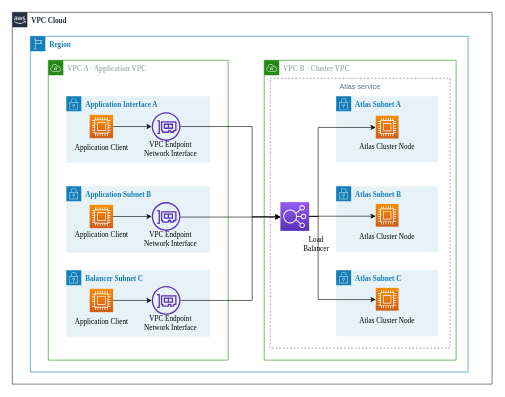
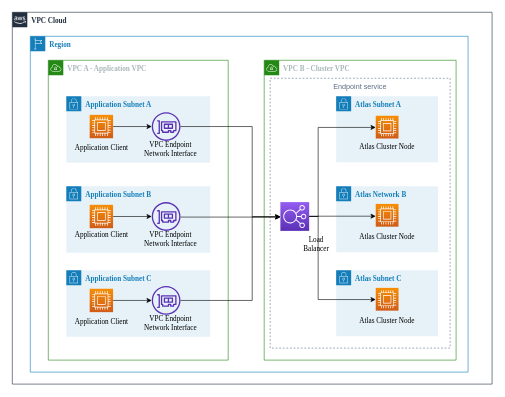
- <mxCell id="5" value="Atlas service" style="fillColor=none;strokeColor=#5A6C86;dashed=1;verticalAlign=top;fontStyle=0;fontColor=#5A6C86;fontFamily=Helvetica;FType=g;" parent="1" vertex="1"><mxGeometry x="450" y="130" width="300" height="450" as="geometry" /></mxCell>
+ <mxCell id="5" value="Endpoint service" style="fillColor=none;strokeColor=#5A6C86;dashed=1;verticalAlign=top;fontStyle=0;fontColor=#5A6C86;fontFamily=Helvetica;FType=g;" parent="1" vertex="1"><mxGeometry x="450" y="130" width="300" height="450" as="geometry" /></mxCell>
- <mxCell id="7" value="&lt;b&gt;&lt;font face=&quot;Akzidenz-Grotesk&quot;&gt;Application Interface A&lt;/font&gt;&lt;br&gt;&lt;/b&gt;" style="points=[[0,0],[0.25,0],[0.5,0],[0.75,0],[1,0],[1,0.25],[1,0.5],[1,0.75],[1,1],[0.75,1],[0.5,1],[0.25,1],[0,1],[0,0.75],[0,0.5],[0,0.25]];outlineConnect=0;gradientColor=none;html=1;whiteSpace=wrap;fontSize=12;fontStyle=0;shape=mxgraph.aws4.group;grIcon=mxgraph.aws4.group_security_group;grStroke=0;strokeColor=#147EBA;fillColor=#E6F2F8;verticalAlign=top;align=left;spacingLeft=30;fontColor=#147EBA;dashed=0;" parent="1" vertex="1"><mxGeometry x="110" y="160" width="240" height="111" as="geometry" /></mxCell>
+ <mxCell id="7" value="&lt;b&gt;&lt;font face=&quot;Akzidenz-Grotesk&quot;&gt;Application Subnet A&lt;/font&gt;&lt;br&gt;&lt;/b&gt;" style="points=[[0,0],[0.25,0],[0.5,0],[0.75,0],[1,0],[1,0.25],[1,0.5],[1,0.75],[1,1],[0.75,1],[0.5,1],[0.25,1],[0,1],[0,0.75],[0,0.5],[0,0.25]];outlineConnect=0;gradientColor=none;html=1;whiteSpace=wrap;fontSize=12;fontStyle=0;shape=mxgraph.aws4.group;grIcon=mxgraph.aws4.group_security_group;grStroke=0;strokeColor=#147EBA;fillColor=#E6F2F8;verticalAlign=top;align=left;spacingLeft=30;fontColor=#147EBA;dashed=0;" parent="1" vertex="1"><mxGeometry x="110" y="160" width="240" height="111" as="geometry" /></mxCell>
- <mxCell id="34" value="&lt;b&gt;&lt;font face=&quot;Akzidenz-Grotesk&quot;&gt;Atlas Subnet B&lt;/font&gt;&lt;/b&gt;" style="points=[[0,0],[0.25,0],[0.5,0],[0.75,0],[1,0],[1,0.25],[1,0.5],[1,0.75],[1,1],[0.75,1],[0.5,1],[0.25,1],[0,1],[0,0.75],[0,0.5],[0,0.25]];outlineConnect=0;gradientColor=none;html=1;whiteSpace=wrap;fontSize=12;fontStyle=0;shape=mxgraph.aws4.group;grIcon=mxgraph.aws4.group_security_group;grStroke=0;strokeColor=#147EBA;fillColor=#E6F2F8;verticalAlign=top;align=left;spacingLeft=30;fontColor=#147EBA;dashed=0;" vertex="1" parent="1"><mxGeometry x="560" y="310" width="170" height="110" as="geometry" /></mxCell>
+ <mxCell id="34" value="&lt;b&gt;&lt;font face=&quot;Akzidenz-Grotesk&quot;&gt;Atlas Network B&lt;/font&gt;&lt;/b&gt;" style="points=[[0,0],[0.25,0],[0.5,0],[0.75,0],[1,0],[1,0.25],[1,0.5],[1,0.75],[1,1],[0.75,1],[0.5,1],[0.25,1],[0,1],[0,0.75],[0,0.5],[0,0.25]];outlineConnect=0;gradientColor=none;html=1;whiteSpace=wrap;fontSize=12;fontStyle=0;shape=mxgraph.aws4.group;grIcon=mxgraph.aws4.group_security_group;grStroke=0;strokeColor=#147EBA;fillColor=#E6F2F8;verticalAlign=top;align=left;spacingLeft=30;fontColor=#147EBA;dashed=0;" vertex="1" parent="1"><mxGeometry x="560" y="310" width="170" height="110" as="geometry" /></mxCell>
- <mxCell id="27" value="&lt;b&gt;&lt;font face=&quot;Akzidenz-Grotesk&quot;&gt;Balancer Subnet C&lt;/font&gt;&lt;br&gt;&lt;/b&gt;" style="points=[[0,0],[0.25,0],[0.5,0],[0.75,0],[1,0],[1,0.25],[1,0.5],[1,0.75],[1,1],[0.75,1],[0.5,1],[0.25,1],[0,1],[0,0.75],[0,0.5],[0,0.25]];outlineConnect=0;gradientColor=none;html=1;whiteSpace=wrap;fontSize=12;fontStyle=0;shape=mxgraph.aws4.group;grIcon=mxgraph.aws4.group_security_group;grStroke=0;strokeColor=#147EBA;fillColor=#E6F2F8;verticalAlign=top;align=left;spacingLeft=30;fontColor=#147EBA;dashed=0;" vertex="1" parent="1"><mxGeometry x="110" y="450" width="240" height="111" as="geometry" /></mxCell>
+ <mxCell id="27" value="&lt;b&gt;&lt;font face=&quot;Akzidenz-Grotesk&quot;&gt;Application Subnet C&lt;/font&gt;&lt;br&gt;&lt;/b&gt;" style="points=[[0,0],[0.25,0],[0.5,0],[0.75,0],[1,0],[1,0.25],[1,0.5],[1,0.75],[1,1],[0.75,1],[0.5,1],[0.25,1],[0,1],[0,0.75],[0,0.5],[0,0.25]];outlineConnect=0;gradientColor=none;html=1;whiteSpace=wrap;fontSize=12;fontStyle=0;shape=mxgraph.aws4.group;grIcon=mxgraph.aws4.group_security_group;grStroke=0;strokeColor=#147EBA;fillColor=#E6F2F8;verticalAlign=top;align=left;spacingLeft=30;fontColor=#147EBA;dashed=0;" vertex="1" parent="1"><mxGeometry x="110" y="450" width="240" height="111" as="geometry" /></mxCell>
